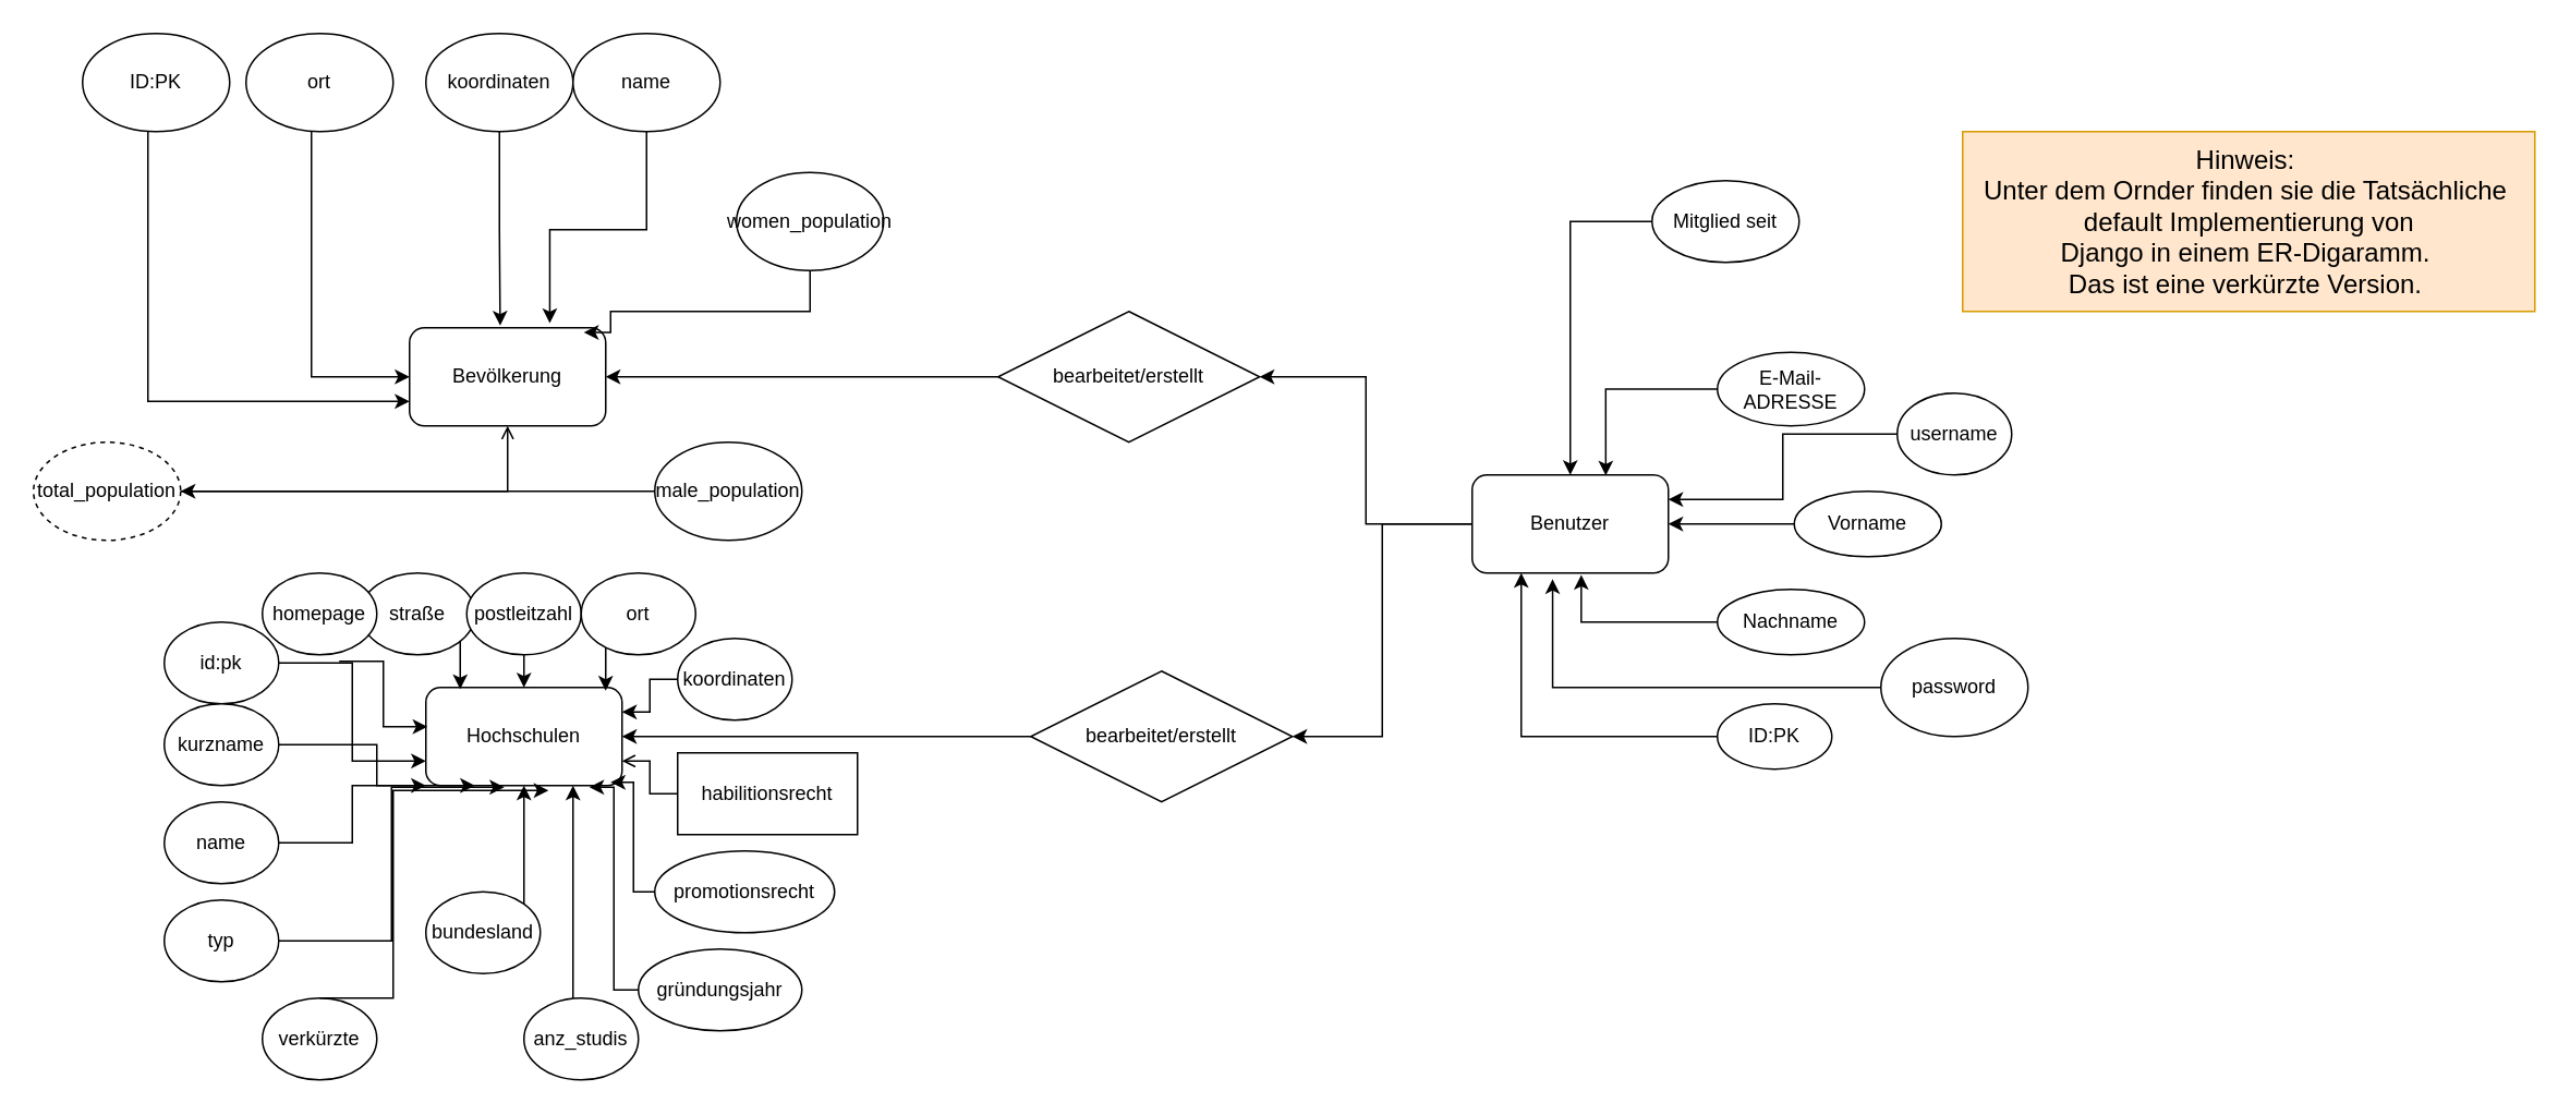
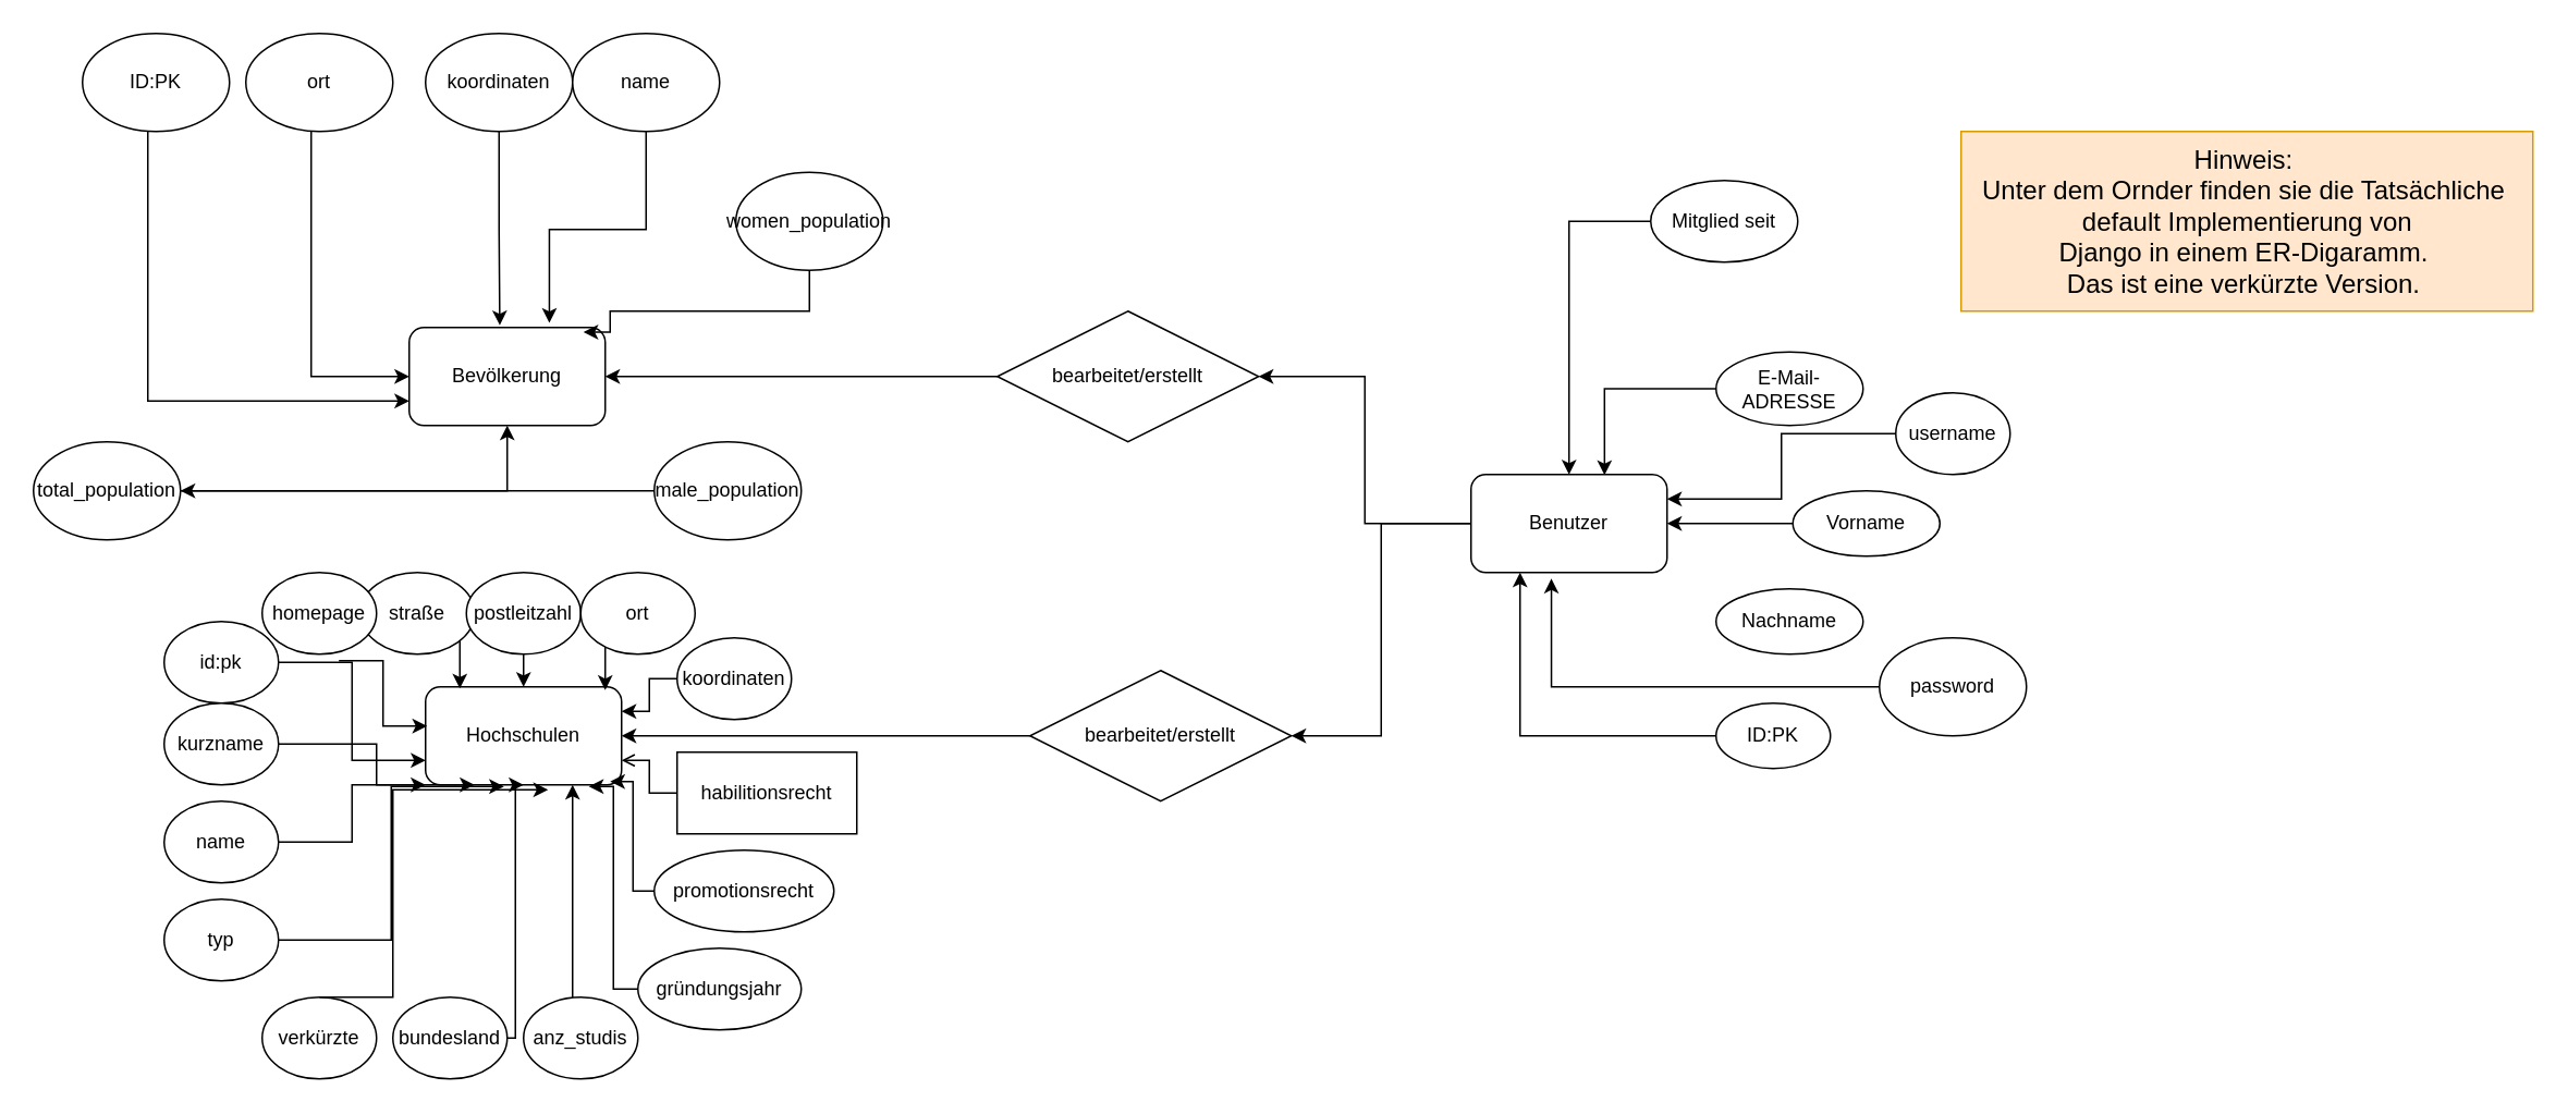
- <mxCell id="34" style="edgeStyle=orthogonalEdgeStyle;rounded=0;orthogonalLoop=1;jettySize=auto;html=1;entryX=0.5;entryY=1;entryDx=0;entryDy=0;endArrow=open;" edge="1" parent="1" source="35" target="2"><mxGeometry relative="1" as="geometry" /></mxCell>
+ <mxCell id="34" style="edgeStyle=orthogonalEdgeStyle;rounded=0;orthogonalLoop=1;jettySize=auto;html=1;entryX=0.5;entryY=1;entryDx=0;entryDy=0;" edge="1" parent="1" source="35" target="2"><mxGeometry relative="1" as="geometry" /></mxCell>
- <mxCell id="35" value="total_population" style="ellipse;whiteSpace=wrap;html=1;dashed=1;" vertex="1" parent="1"><mxGeometry x="20" y="270" width="90" height="60" as="geometry" /></mxCell>
+ <mxCell id="35" value="total_population" style="ellipse;whiteSpace=wrap;html=1;" vertex="1" parent="1"><mxGeometry x="20" y="270" width="90" height="60" as="geometry" /></mxCell>
- <mxCell id="12" style="edgeStyle=orthogonalEdgeStyle;rounded=0;orthogonalLoop=1;jettySize=auto;html=1;entryX=0.556;entryY=1.019;entryDx=0;entryDy=0;entryPerimeter=0;" edge="1" parent="1" source="10" target="6"><mxGeometry relative="1" as="geometry" /></mxCell>
- <mxCell id="49" value="bundesland" style="ellipse;whiteSpace=wrap;html=1;" vertex="1" parent="1"><mxGeometry x="260" y="545" width="70" height="50" as="geometry" /></mxCell>
+ <mxCell id="49" value="bundesland" style="ellipse;whiteSpace=wrap;html=1;" vertex="1" parent="1"><mxGeometry x="240" y="610" width="70" height="50" as="geometry" /></mxCell>
